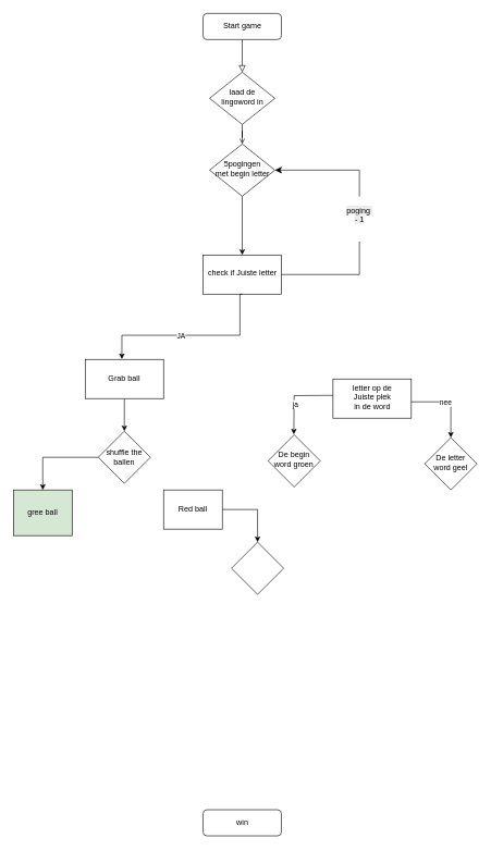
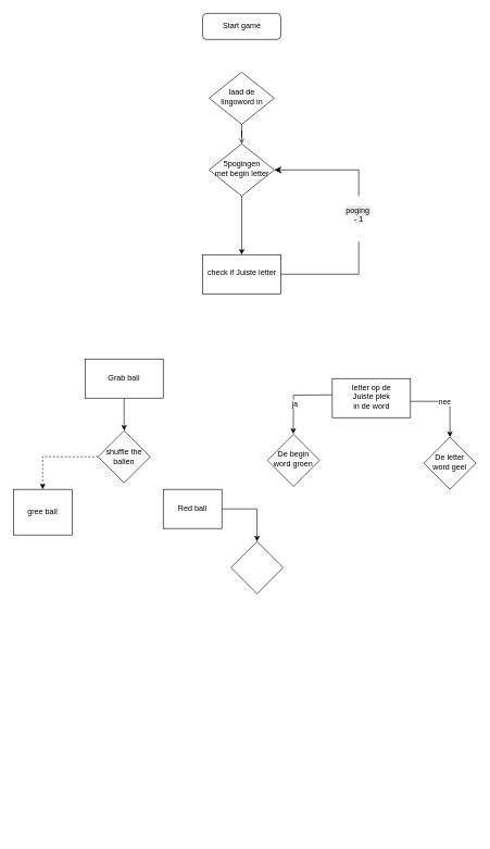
- <mxCell id="2" value="" style="rounded=0;html=1;jettySize=auto;orthogonalLoop=1;fontSize=11;endArrow=block;endFill=0;endSize=8;strokeWidth=1;shadow=0;labelBackgroundColor=none;edgeStyle=orthogonalEdgeStyle;" parent="1" source="3" target="5" edge="1"><mxGeometry relative="1" as="geometry" /></mxCell>
- <mxCell id="16" value="" style="edgeStyle=orthogonalEdgeStyle;rounded=0;orthogonalLoop=1;jettySize=auto;html=1;exitX=0.5;exitY=1;exitDx=0;exitDy=0;entryX=0.468;entryY=-0.007;entryDx=0;entryDy=0;entryPerimeter=0;" edge="1" parent="1" source="12" target="19"><mxGeometry relative="1" as="geometry"><mxPoint x="367" y="473" as="sourcePoint" /><mxPoint x="187" y="613" as="targetPoint" /><Array as="points"><mxPoint x="367" y="450" /><mxPoint x="367" y="513" /><mxPoint x="186" y="513" /></Array></mxGeometry></mxCell>
- <mxCell id="17" value="JA" style="edgeLabel;html=1;align=center;verticalAlign=middle;resizable=0;points=[];" vertex="1" connectable="0" parent="16"><mxGeometry x="0.107" relative="1" as="geometry"><mxPoint as="offset" /></mxGeometry></mxCell>
- <mxCell id="22" value="" style="edgeStyle=orthogonalEdgeStyle;rounded=0;orthogonalLoop=1;jettySize=auto;html=1;" edge="1" parent="1" source="23" target="26"><mxGeometry relative="1" as="geometry" /></mxCell>
+ <mxCell id="22" value="" style="edgeStyle=orthogonalEdgeStyle;rounded=0;orthogonalLoop=1;jettySize=auto;html=1;dashed=1;" edge="1" parent="1" source="23" target="26"><mxGeometry relative="1" as="geometry" /></mxCell>
- <mxCell id="26" value="gree ball" style="rounded=0;whiteSpace=wrap;html=1;fillColor=#d5e8d4;" vertex="1" parent="1"><mxGeometry x="20" y="750" width="90" height="70" as="geometry" /></mxCell>
+ <mxCell id="26" value="gree ball" style="rounded=0;whiteSpace=wrap;html=1;" vertex="1" parent="1"><mxGeometry x="20" y="750" width="90" height="70" as="geometry" /></mxCell>
- <mxCell id="21" value="win" style="rounded=1;whiteSpace=wrap;html=1;fontSize=12;glass=0;strokeWidth=1;shadow=0;" vertex="1" parent="1"><mxGeometry x="310.5" y="1240" width="120" height="40" as="geometry" /></mxCell>
